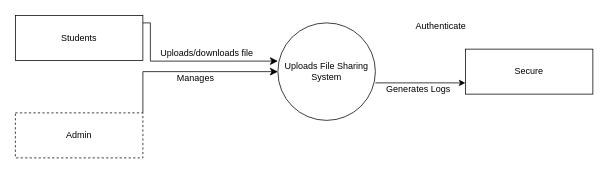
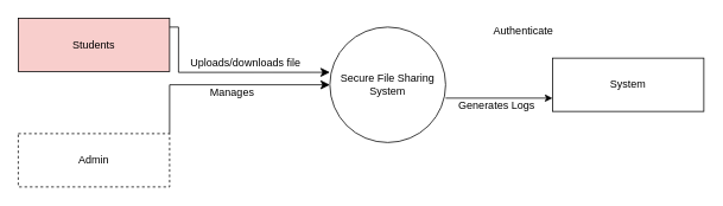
- <mxCell id="2" value="Students" style="rounded=0;whiteSpace=wrap;html=1;" vertex="1" parent="1"><mxGeometry x="20" y="20" width="170" height="60" as="geometry" /></mxCell>
+ <mxCell id="2" value="Students" style="rounded=0;whiteSpace=wrap;html=1;fillColor=#f8cecc;" vertex="1" parent="1"><mxGeometry x="20" y="20" width="170" height="60" as="geometry" /></mxCell>
- <mxCell id="4" value="Uploads File Sharing System" style="ellipse;whiteSpace=wrap;html=1;aspect=fixed;" vertex="1" parent="1"><mxGeometry x="370" y="30" width="130" height="130" as="geometry" /></mxCell>
+ <mxCell id="4" value="Secure File Sharing System" style="ellipse;whiteSpace=wrap;html=1;aspect=fixed;" vertex="1" parent="1"><mxGeometry x="370" y="30" width="130" height="130" as="geometry" /></mxCell>
- <mxCell id="5" value="Secure" style="rounded=0;whiteSpace=wrap;html=1;" vertex="1" parent="1"><mxGeometry x="620" y="65" width="170" height="60" as="geometry" /></mxCell>
+ <mxCell id="5" value="System" style="rounded=0;whiteSpace=wrap;html=1;" vertex="1" parent="1"><mxGeometry x="620" y="65" width="170" height="60" as="geometry" /></mxCell>
